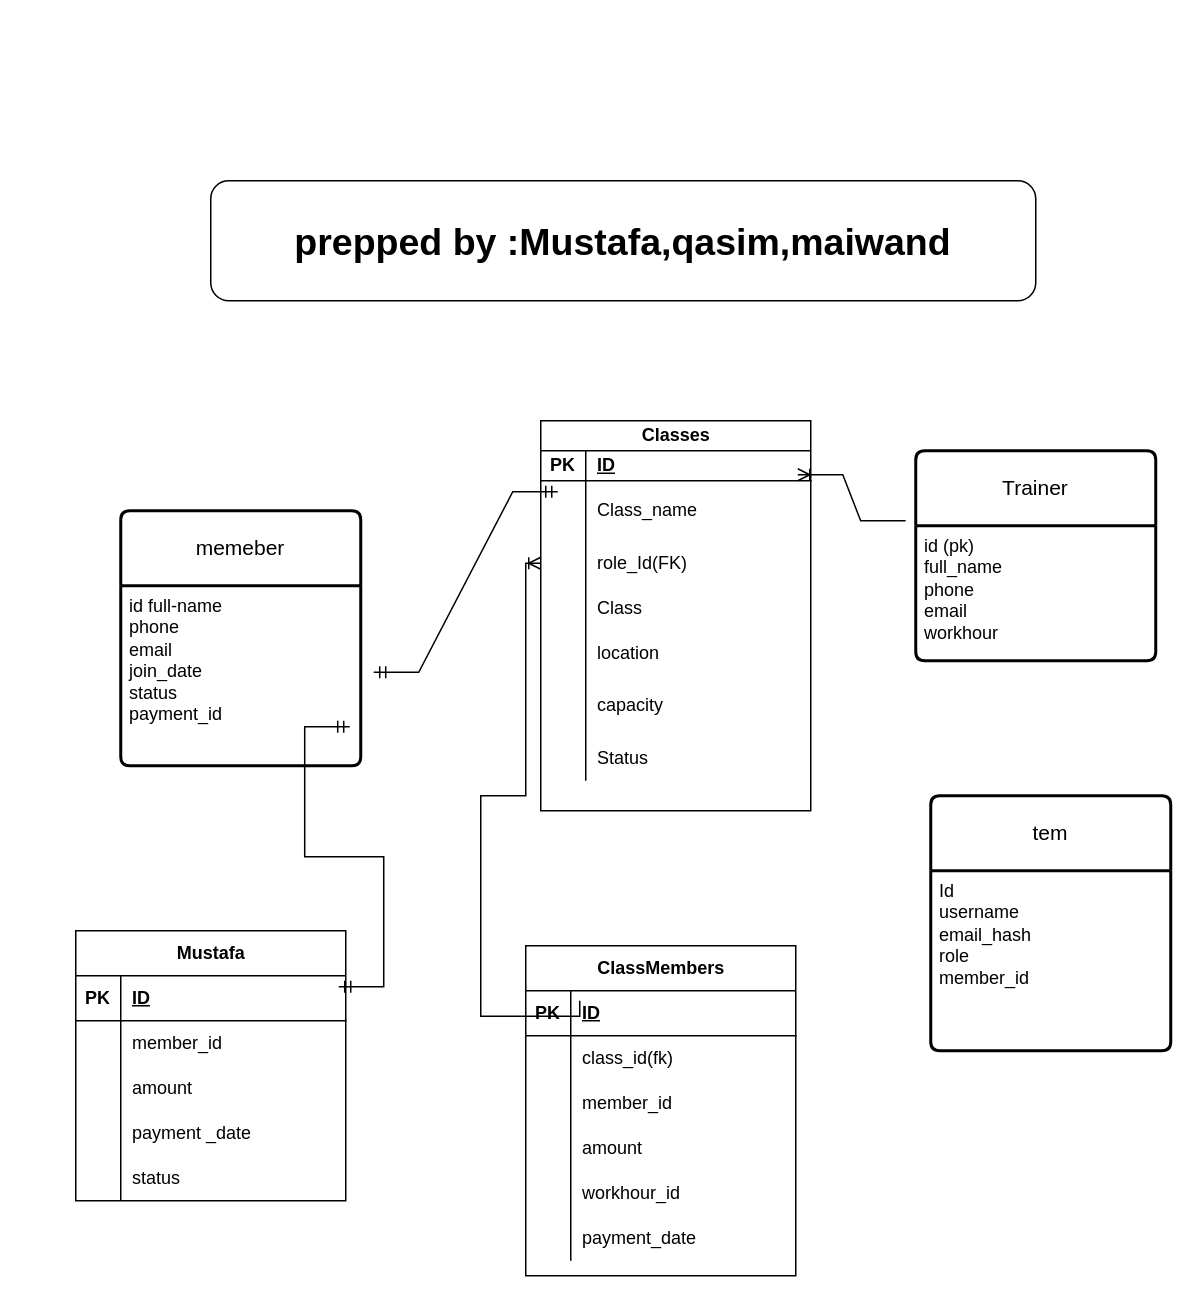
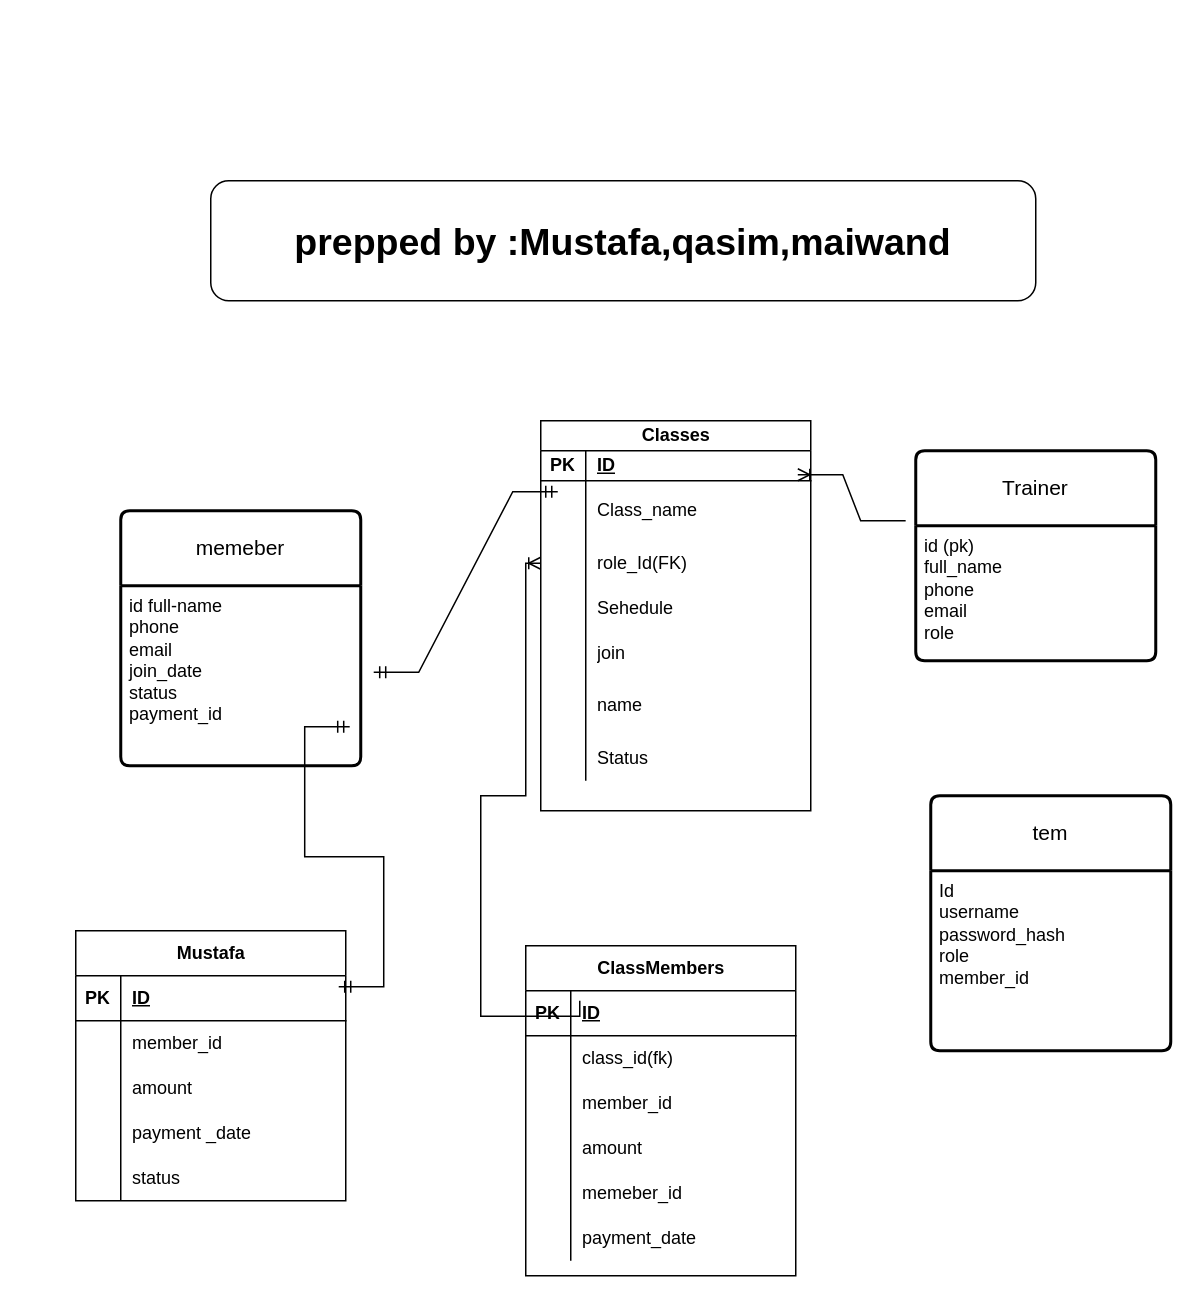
- <mxCell id="27" value="id (pk)&lt;div&gt;full_name&amp;nbsp;&lt;/div&gt;&lt;div&gt;phone&lt;/div&gt;&lt;div&gt;email&lt;/div&gt;&lt;div&gt;workhour&lt;br&gt;&lt;br&gt;&lt;/div&gt;" style="align=left;strokeColor=none;fillColor=none;spacingLeft=4;spacingRight=4;fontSize=12;verticalAlign=top;resizable=0;rotatable=0;part=1;html=1;whiteSpace=wrap;" parent="26" vertex="1"><mxGeometry y="50" width="160" height="90" as="geometry" /></mxCell>
+ <mxCell id="27" value="id (pk)&lt;div&gt;full_name&amp;nbsp;&lt;/div&gt;&lt;div&gt;phone&lt;/div&gt;&lt;div&gt;email&lt;/div&gt;&lt;div&gt;role&lt;br&gt;&lt;br&gt;&lt;/div&gt;" style="align=left;strokeColor=none;fillColor=none;spacingLeft=4;spacingRight=4;fontSize=12;verticalAlign=top;resizable=0;rotatable=0;part=1;html=1;whiteSpace=wrap;" parent="26" vertex="1"><mxGeometry y="50" width="160" height="90" as="geometry" /></mxCell>
- <mxCell id="14" value="Class" style="shape=partialRectangle;connectable=0;fillColor=none;top=0;left=0;bottom=0;right=0;align=left;spacingLeft=6;overflow=hidden;whiteSpace=wrap;html=1;" parent="12" vertex="1"><mxGeometry x="30" width="150" height="30" as="geometry"><mxRectangle width="150" height="30" as="alternateBounds" /></mxGeometry></mxCell>
+ <mxCell id="14" value="Sehedule" style="shape=partialRectangle;connectable=0;fillColor=none;top=0;left=0;bottom=0;right=0;align=left;spacingLeft=6;overflow=hidden;whiteSpace=wrap;html=1;" parent="12" vertex="1"><mxGeometry x="30" width="150" height="30" as="geometry"><mxRectangle width="150" height="30" as="alternateBounds" /></mxGeometry></mxCell>
- <mxCell id="17" value="location" style="shape=partialRectangle;connectable=0;fillColor=none;top=0;left=0;bottom=0;right=0;align=left;spacingLeft=6;overflow=hidden;whiteSpace=wrap;html=1;" parent="15" vertex="1"><mxGeometry x="30" width="150" height="30" as="geometry"><mxRectangle width="150" height="30" as="alternateBounds" /></mxGeometry></mxCell>
+ <mxCell id="17" value="join" style="shape=partialRectangle;connectable=0;fillColor=none;top=0;left=0;bottom=0;right=0;align=left;spacingLeft=6;overflow=hidden;whiteSpace=wrap;html=1;" parent="15" vertex="1"><mxGeometry x="30" width="150" height="30" as="geometry"><mxRectangle width="150" height="30" as="alternateBounds" /></mxGeometry></mxCell>
- <mxCell id="20" value="capacity" style="shape=partialRectangle;connectable=0;fillColor=none;top=0;left=0;bottom=0;right=0;align=left;spacingLeft=6;overflow=hidden;whiteSpace=wrap;html=1;" parent="18" vertex="1"><mxGeometry x="30" width="150" height="40" as="geometry"><mxRectangle width="150" height="40" as="alternateBounds" /></mxGeometry></mxCell>
+ <mxCell id="20" value="name" style="shape=partialRectangle;connectable=0;fillColor=none;top=0;left=0;bottom=0;right=0;align=left;spacingLeft=6;overflow=hidden;whiteSpace=wrap;html=1;" parent="18" vertex="1"><mxGeometry x="30" width="150" height="40" as="geometry"><mxRectangle width="150" height="40" as="alternateBounds" /></mxGeometry></mxCell>
- <mxCell id="45" value="Id&lt;div&gt;username&lt;/div&gt;&lt;div&gt;email_hash&lt;/div&gt;&lt;div&gt;role&lt;/div&gt;&lt;div&gt;member_id&lt;/div&gt;&lt;div&gt;&lt;br&gt;&lt;/div&gt;" style="align=left;strokeColor=none;fillColor=none;spacingLeft=4;spacingRight=4;fontSize=12;verticalAlign=top;resizable=0;rotatable=0;part=1;html=1;whiteSpace=wrap;" parent="44" vertex="1"><mxGeometry y="50" width="160" height="120" as="geometry" /></mxCell>
+ <mxCell id="45" value="Id&lt;div&gt;username&lt;/div&gt;&lt;div&gt;password_hash&lt;/div&gt;&lt;div&gt;role&lt;/div&gt;&lt;div&gt;member_id&lt;/div&gt;&lt;div&gt;&lt;br&gt;&lt;/div&gt;" style="align=left;strokeColor=none;fillColor=none;spacingLeft=4;spacingRight=4;fontSize=12;verticalAlign=top;resizable=0;rotatable=0;part=1;html=1;whiteSpace=wrap;" parent="44" vertex="1"><mxGeometry y="50" width="160" height="120" as="geometry" /></mxCell>
- <mxCell id="61" value="workhour_id" style="shape=partialRectangle;connectable=0;fillColor=none;top=0;left=0;bottom=0;right=0;align=left;spacingLeft=6;overflow=hidden;whiteSpace=wrap;html=1;" parent="59" vertex="1"><mxGeometry x="30" width="150" height="30" as="geometry"><mxRectangle width="150" height="30" as="alternateBounds" /></mxGeometry></mxCell>
+ <mxCell id="61" value="memeber_id" style="shape=partialRectangle;connectable=0;fillColor=none;top=0;left=0;bottom=0;right=0;align=left;spacingLeft=6;overflow=hidden;whiteSpace=wrap;html=1;" parent="59" vertex="1"><mxGeometry x="30" width="150" height="30" as="geometry"><mxRectangle width="150" height="30" as="alternateBounds" /></mxGeometry></mxCell>
